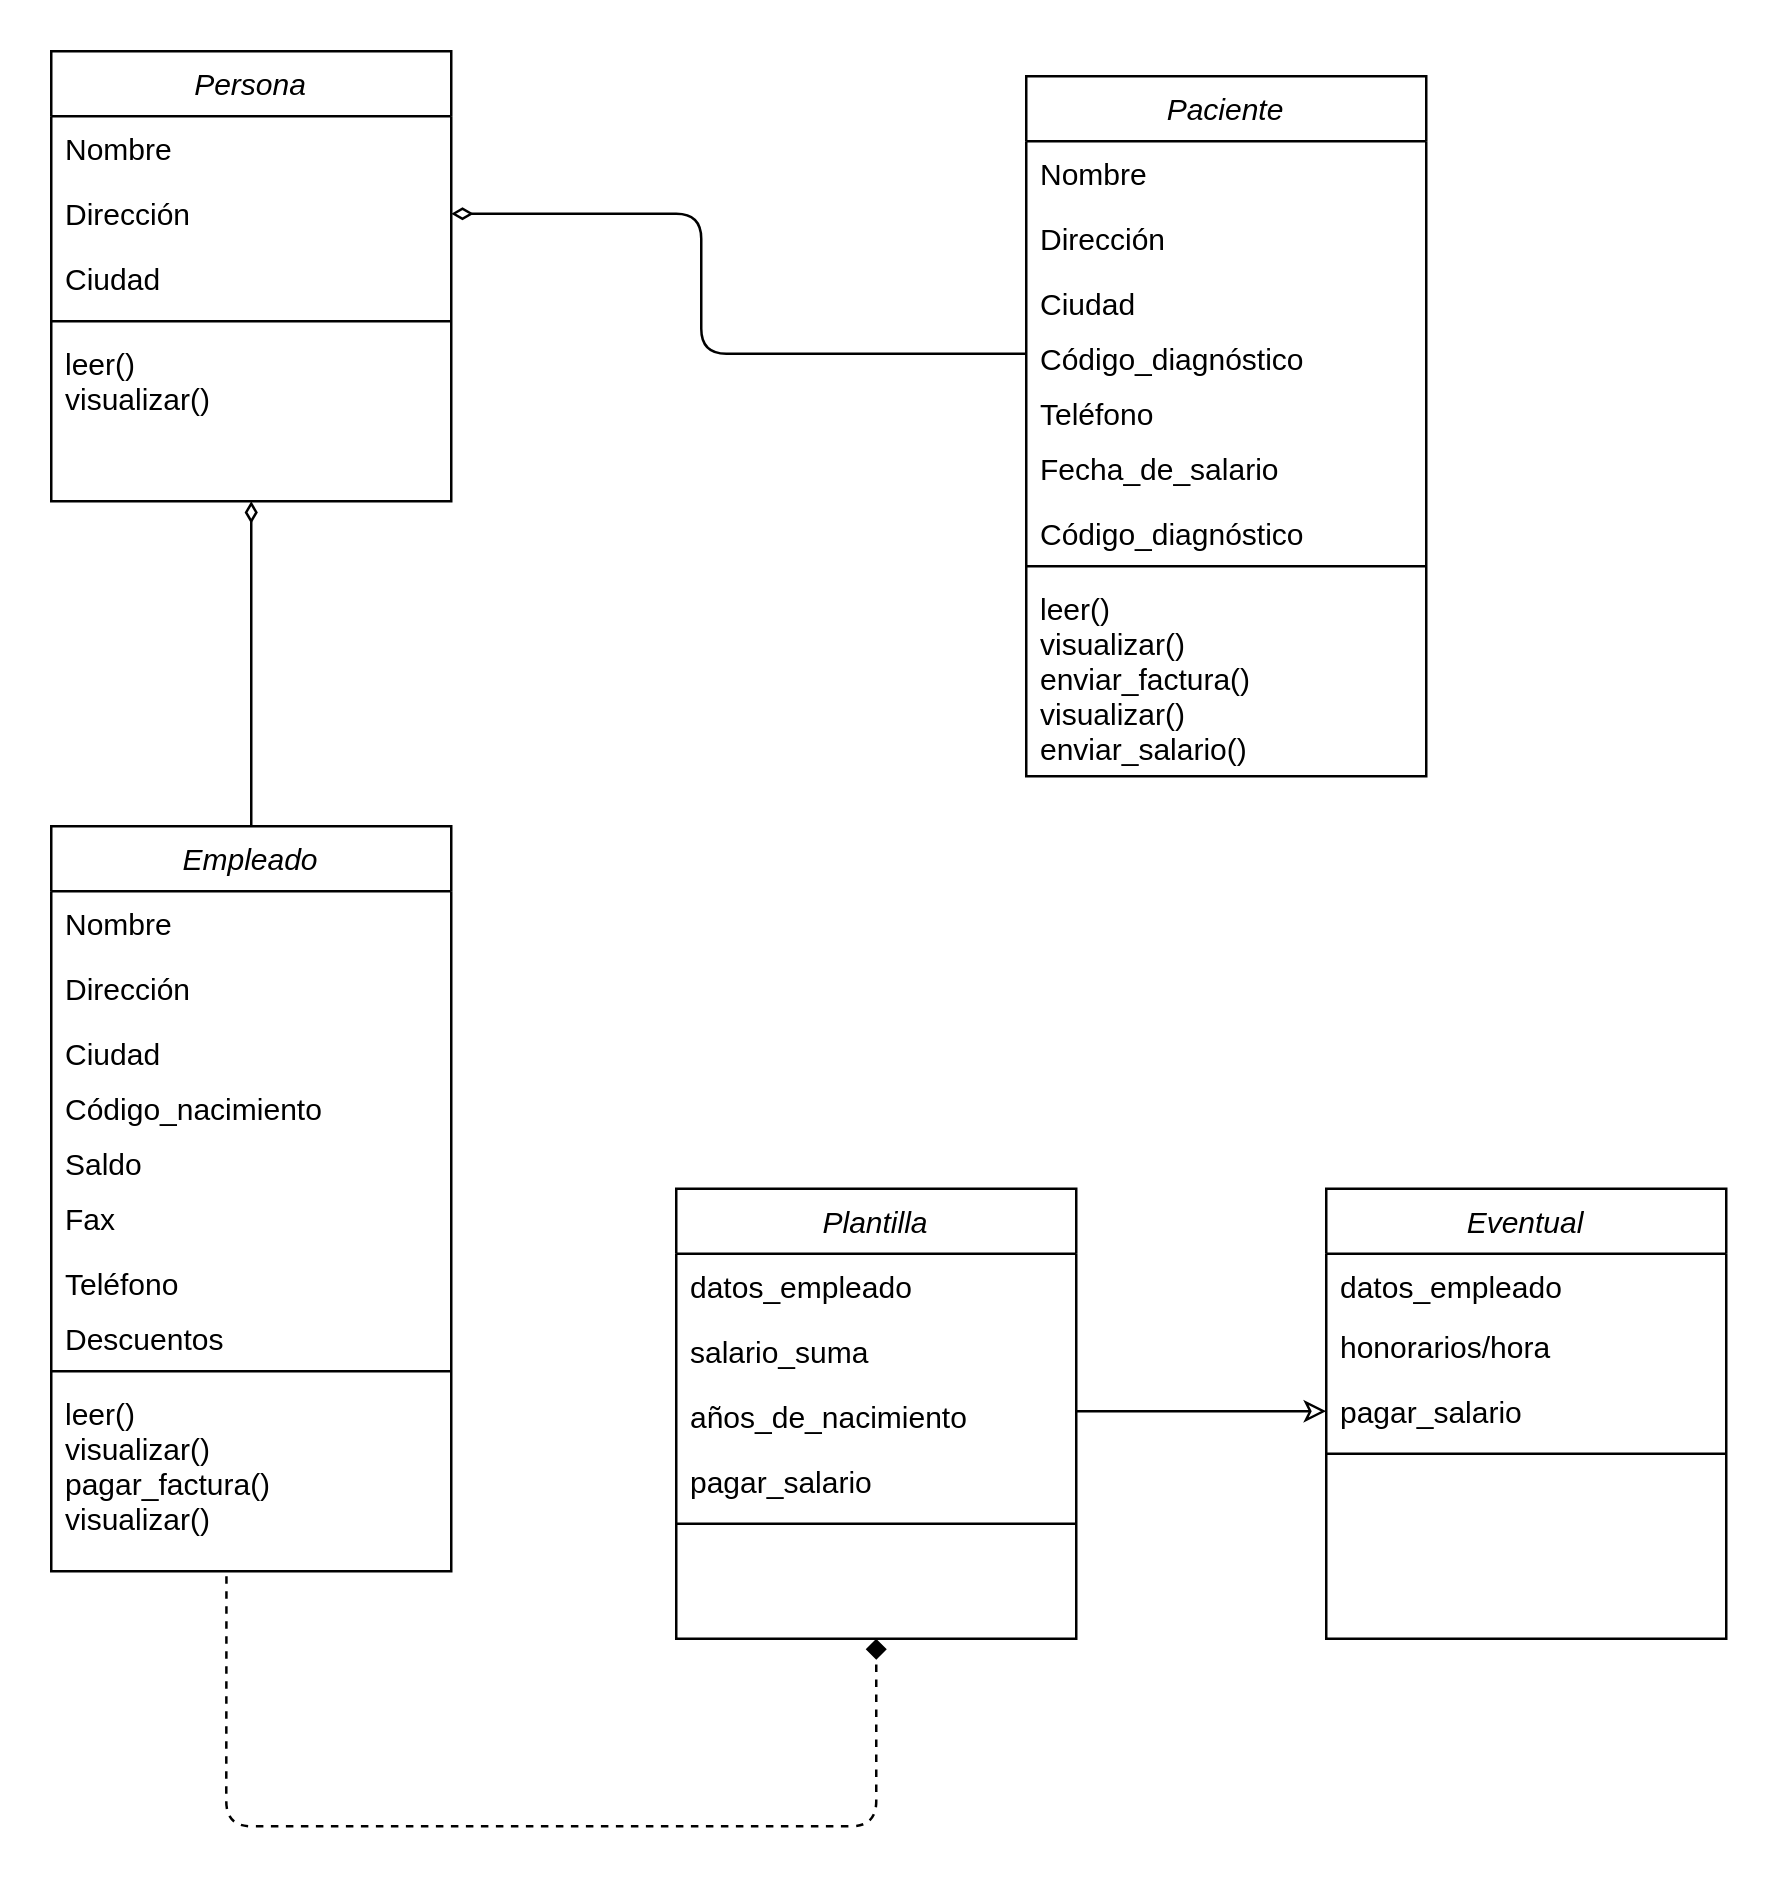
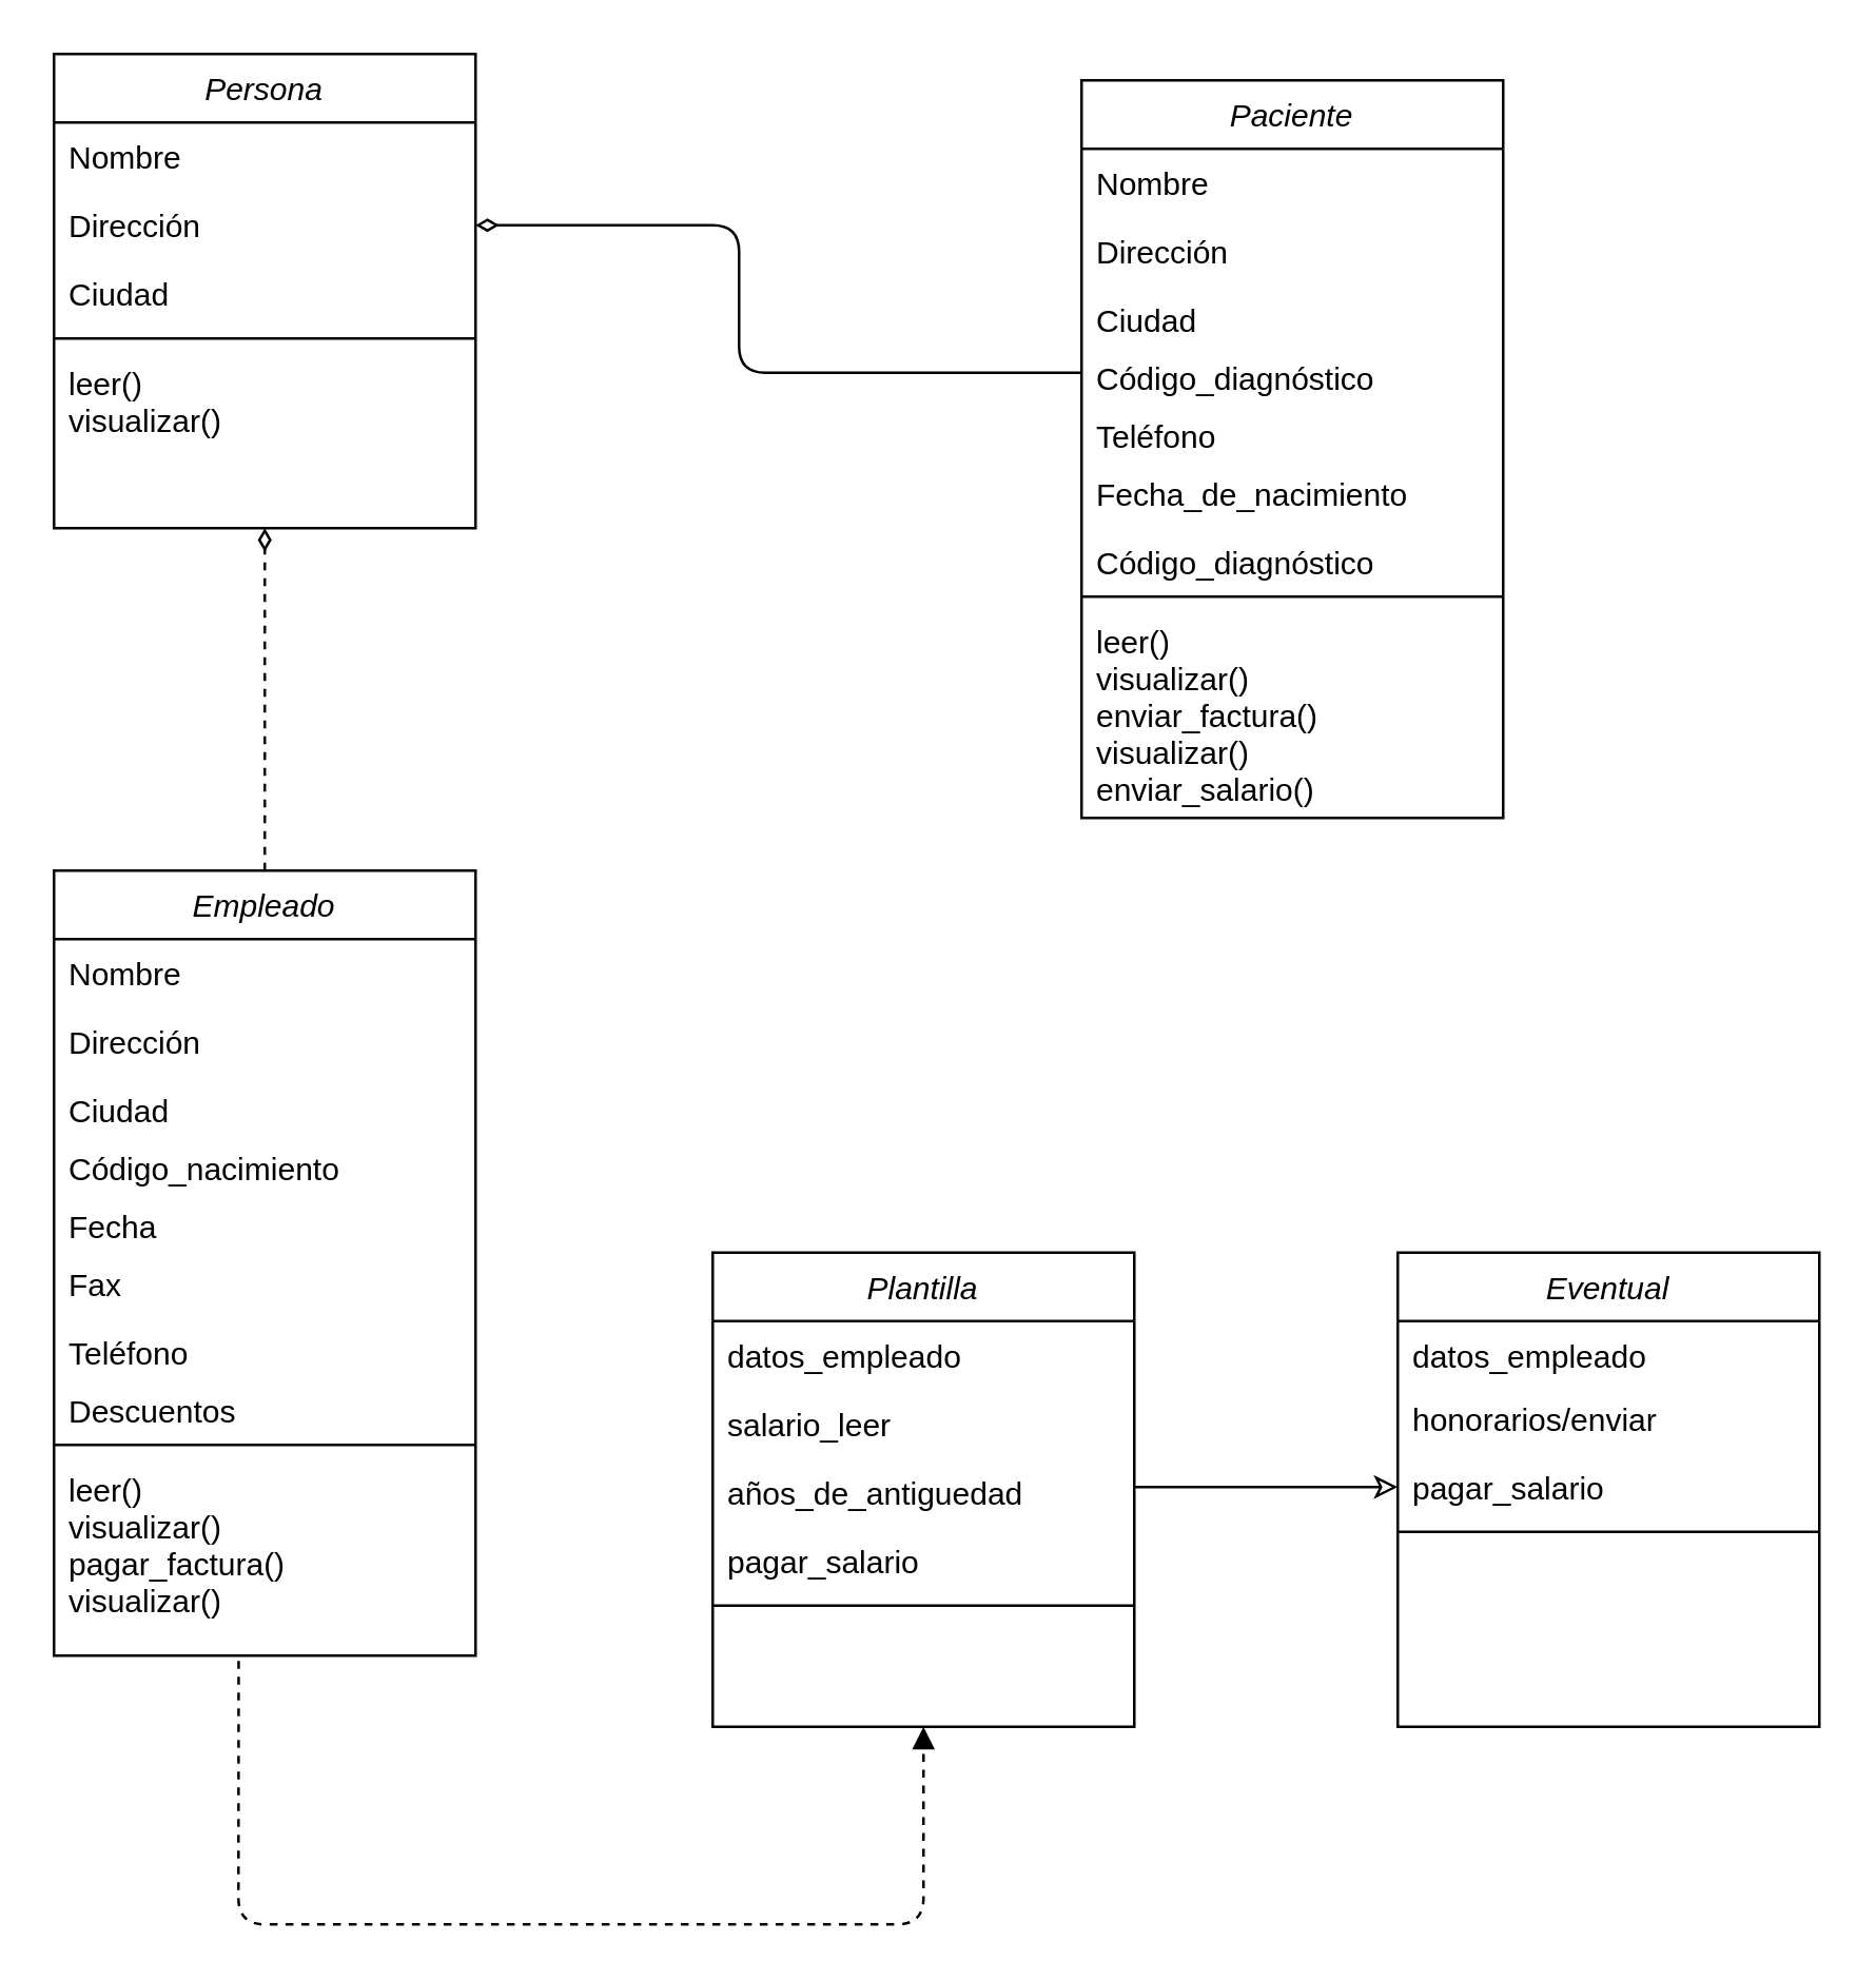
- <mxCell id="14" value="Fecha_de_salario" style="text;align=left;verticalAlign=top;spacingLeft=4;spacingRight=4;overflow=hidden;rotatable=0;points=[[0,0.5],[1,0.5]];portConstraint=eastwest;rounded=0;shadow=0;html=0;" vertex="1" parent="8"><mxGeometry y="144" width="160" height="26" as="geometry" /></mxCell>
+ <mxCell id="14" value="Fecha_de_nacimiento" style="text;align=left;verticalAlign=top;spacingLeft=4;spacingRight=4;overflow=hidden;rotatable=0;points=[[0,0.5],[1,0.5]];portConstraint=eastwest;rounded=0;shadow=0;html=0;" vertex="1" parent="8"><mxGeometry y="144" width="160" height="26" as="geometry" /></mxCell>
- <mxCell id="41" value="" style="endArrow=diamondThin;html=1;endFill=0;exitX=0.5;exitY=0;exitDx=0;exitDy=0;" edge="1" parent="1" source="18" target="7"><mxGeometry width="50" height="50" relative="1" as="geometry"><mxPoint x="100" y="201" as="sourcePoint" /><mxPoint x="50" y="240" as="targetPoint" /></mxGeometry></mxCell>
+ <mxCell id="41" value="" style="endArrow=diamondThin;html=1;endFill=0;exitX=0.5;exitY=0;exitDx=0;exitDy=0;dashed=1;" edge="1" parent="1" source="18" target="7"><mxGeometry width="50" height="50" relative="1" as="geometry"><mxPoint x="100" y="201" as="sourcePoint" /><mxPoint x="50" y="240" as="targetPoint" /></mxGeometry></mxCell>
- <mxCell id="23" value="Saldo" style="text;align=left;verticalAlign=top;spacingLeft=4;spacingRight=4;overflow=hidden;rotatable=0;points=[[0,0.5],[1,0.5]];portConstraint=eastwest;rounded=0;shadow=0;html=0;" vertex="1" parent="18"><mxGeometry y="122" width="160" height="22" as="geometry" /></mxCell>
+ <mxCell id="23" value="Fecha" style="text;align=left;verticalAlign=top;spacingLeft=4;spacingRight=4;overflow=hidden;rotatable=0;points=[[0,0.5],[1,0.5]];portConstraint=eastwest;rounded=0;shadow=0;html=0;" vertex="1" parent="18"><mxGeometry y="122" width="160" height="22" as="geometry" /></mxCell>
- <mxCell id="37" value="honorarios/hora" style="text;align=left;verticalAlign=top;spacingLeft=4;spacingRight=4;overflow=hidden;rotatable=0;points=[[0,0.5],[1,0.5]];portConstraint=eastwest;rounded=0;shadow=0;html=0;" vertex="1" parent="35"><mxGeometry y="50" width="160" height="26" as="geometry" /></mxCell>
+ <mxCell id="37" value="honorarios/enviar" style="text;align=left;verticalAlign=top;spacingLeft=4;spacingRight=4;overflow=hidden;rotatable=0;points=[[0,0.5],[1,0.5]];portConstraint=eastwest;rounded=0;shadow=0;html=0;" vertex="1" parent="35"><mxGeometry y="50" width="160" height="26" as="geometry" /></mxCell>
- <mxCell id="31" value="salario_suma" style="text;align=left;verticalAlign=top;spacingLeft=4;spacingRight=4;overflow=hidden;rotatable=0;points=[[0,0.5],[1,0.5]];portConstraint=eastwest;rounded=0;shadow=0;html=0;" vertex="1" parent="29"><mxGeometry y="52" width="160" height="26" as="geometry" /></mxCell>
+ <mxCell id="31" value="salario_leer" style="text;align=left;verticalAlign=top;spacingLeft=4;spacingRight=4;overflow=hidden;rotatable=0;points=[[0,0.5],[1,0.5]];portConstraint=eastwest;rounded=0;shadow=0;html=0;" vertex="1" parent="29"><mxGeometry y="52" width="160" height="26" as="geometry" /></mxCell>
- <mxCell id="32" value="años_de_nacimiento" style="text;align=left;verticalAlign=top;spacingLeft=4;spacingRight=4;overflow=hidden;rotatable=0;points=[[0,0.5],[1,0.5]];portConstraint=eastwest;rounded=0;shadow=0;html=0;" vertex="1" parent="29"><mxGeometry y="78" width="160" height="26" as="geometry" /></mxCell>
+ <mxCell id="32" value="años_de_antiguedad" style="text;align=left;verticalAlign=top;spacingLeft=4;spacingRight=4;overflow=hidden;rotatable=0;points=[[0,0.5],[1,0.5]];portConstraint=eastwest;rounded=0;shadow=0;html=0;" vertex="1" parent="29"><mxGeometry y="78" width="160" height="26" as="geometry" /></mxCell>
- <mxCell id="43" value="" style="endArrow=diamond;html=1;endFill=1;entryX=0.5;entryY=1;entryDx=0;entryDy=0;exitX=0.438;exitY=1.026;exitDx=0;exitDy=0;exitPerimeter=0;dashed=1;" edge="1" parent="1" source="28" target="29"><mxGeometry width="50" height="50" relative="1" as="geometry"><mxPoint x="90" y="640" as="sourcePoint" /><mxPoint x="230" y="680" as="targetPoint" /><Array as="points"><mxPoint x="90" y="730" /><mxPoint x="350" y="730" /></Array></mxGeometry></mxCell>
+ <mxCell id="43" value="" style="endArrow=block;html=1;endFill=1;entryX=0.5;entryY=1;entryDx=0;entryDy=0;exitX=0.438;exitY=1.026;exitDx=0;exitDy=0;exitPerimeter=0;dashed=1;" edge="1" parent="1" source="28" target="29"><mxGeometry width="50" height="50" relative="1" as="geometry"><mxPoint x="90" y="640" as="sourcePoint" /><mxPoint x="230" y="680" as="targetPoint" /><Array as="points"><mxPoint x="90" y="730" /><mxPoint x="350" y="730" /></Array></mxGeometry></mxCell>
